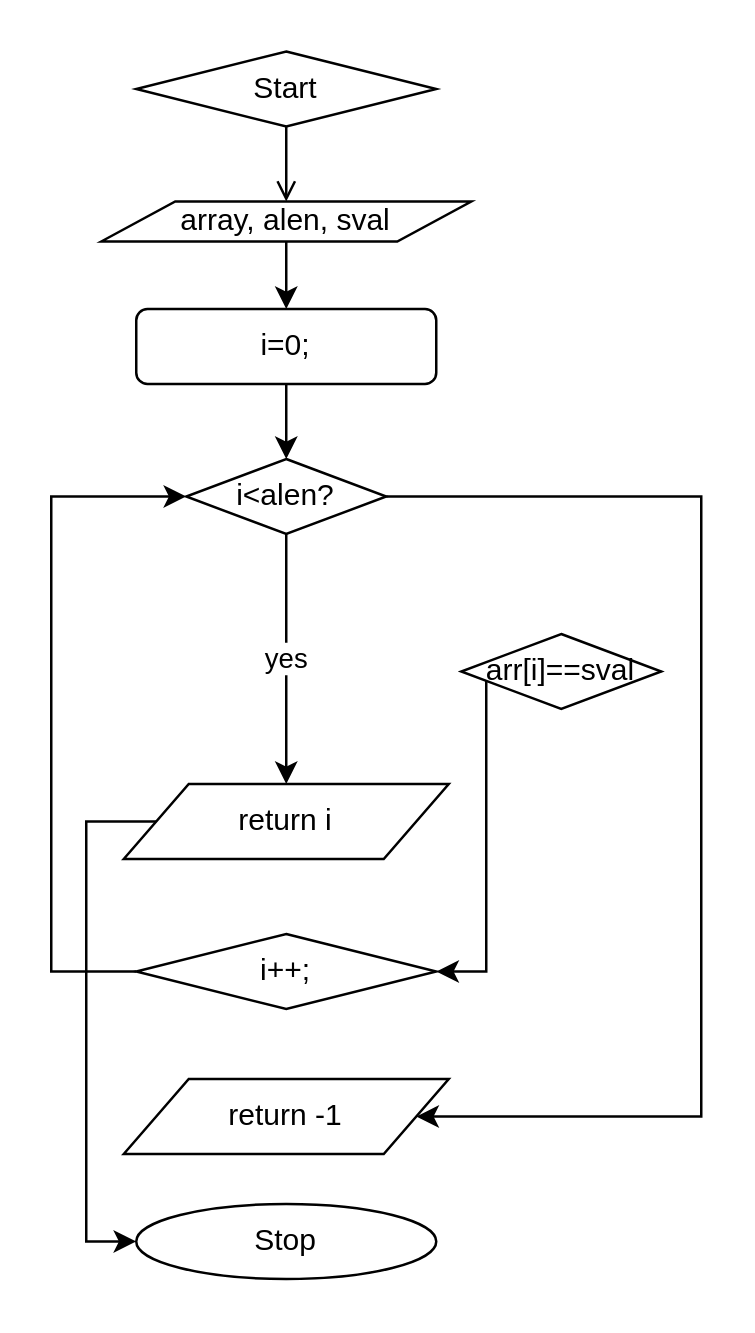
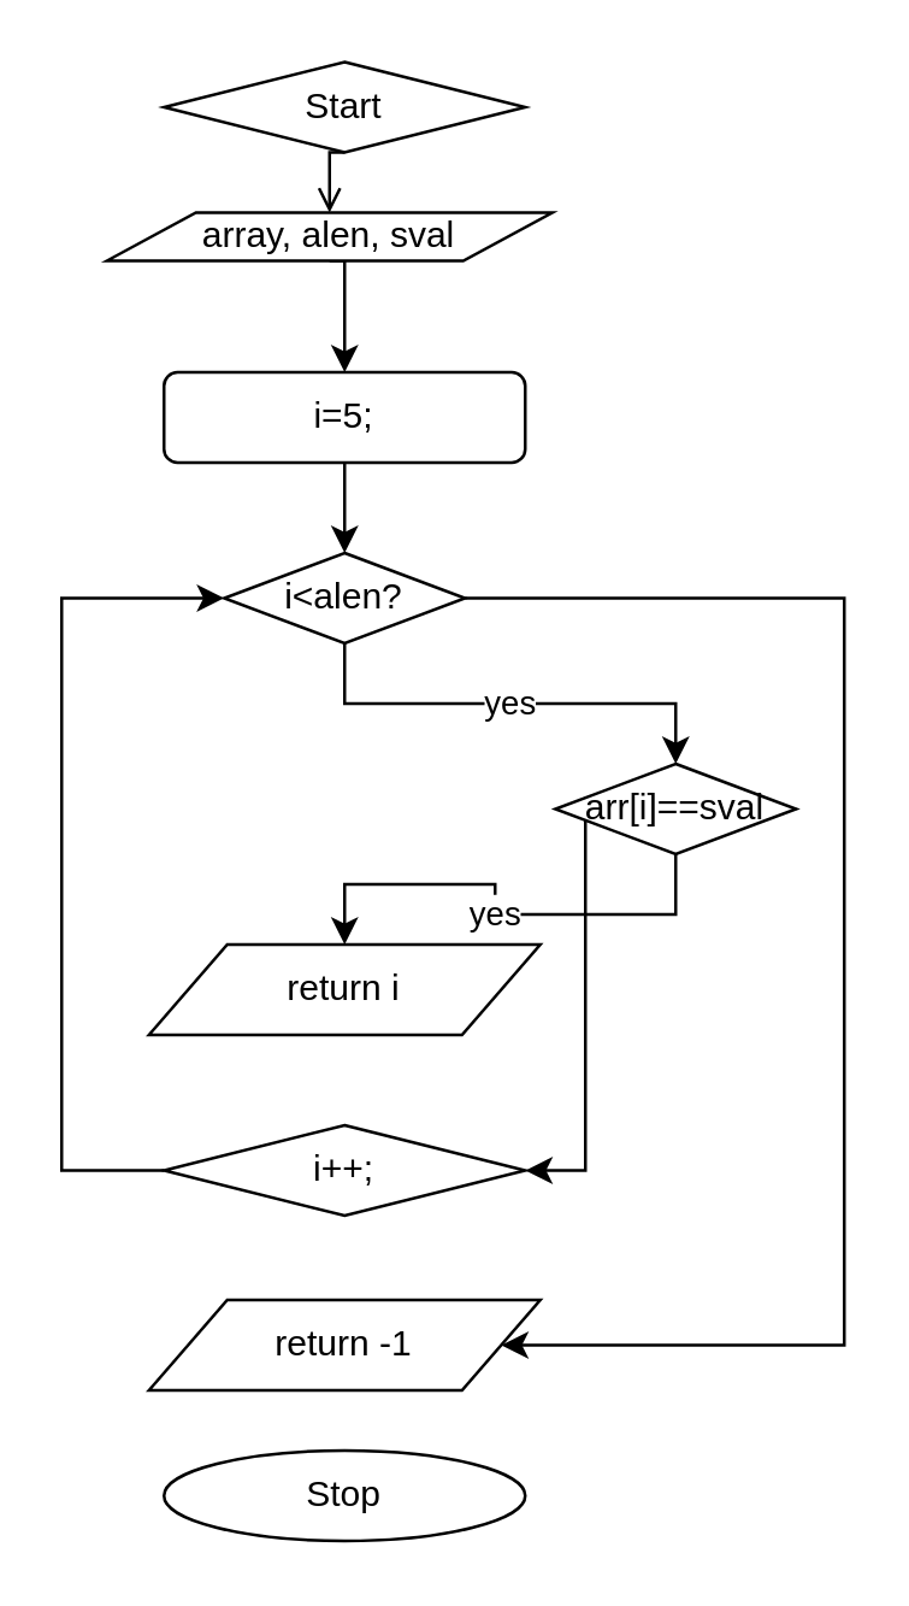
- <mxCell id="6" value="array, alen, sval" style="shape=parallelogram;perimeter=parallelogramPerimeter;whiteSpace=wrap;html=1;" vertex="1" parent="1"><mxGeometry x="40" y="80" width="148" height="16" as="geometry" /></mxCell>
+ <mxCell id="6" value="array, alen, sval" style="shape=parallelogram;perimeter=parallelogramPerimeter;whiteSpace=wrap;html=1;" vertex="1" parent="1"><mxGeometry x="35" y="70" width="148" height="16" as="geometry" /></mxCell>
- <mxCell id="10" value="i=0;" style="rounded=1;whiteSpace=wrap;html=1;" vertex="1" parent="1"><mxGeometry x="54" y="123" width="120" height="30" as="geometry" /></mxCell>
+ <mxCell id="10" value="i=5;" style="rounded=1;whiteSpace=wrap;html=1;" vertex="1" parent="1"><mxGeometry x="54" y="123" width="120" height="30" as="geometry" /></mxCell>
- <mxCell id="14" value="yes" style="edgeStyle=orthogonalEdgeStyle;rounded=0;orthogonalLoop=1;jettySize=auto;html=1;exitX=0.5;exitY=1;exitDx=0;exitDy=0;" edge="1" parent="1" source="16" target="8"><mxGeometry relative="1" as="geometry" /></mxCell>
+ <mxCell id="14" value="yes" style="edgeStyle=orthogonalEdgeStyle;rounded=0;orthogonalLoop=1;jettySize=auto;html=1;exitX=0.5;exitY=1;exitDx=0;exitDy=0;entryX=0.5;entryY=0;entryDx=0;entryDy=0;" edge="1" parent="1" source="16" target="13"><mxGeometry relative="1" as="geometry" /></mxCell>
+ <mxCell id="11" value="yes" style="edgeStyle=orthogonalEdgeStyle;rounded=0;orthogonalLoop=1;jettySize=auto;html=1;exitX=0.5;exitY=1;exitDx=0;exitDy=0;entryX=0.5;entryY=0;entryDx=0;entryDy=0;" edge="1" parent="1" source="13" target="8"><mxGeometry relative="1" as="geometry" /></mxCell>
- <mxCell id="7" style="edgeStyle=orthogonalEdgeStyle;rounded=0;orthogonalLoop=1;jettySize=auto;html=1;exitX=0;exitY=0.5;exitDx=0;exitDy=0;entryX=0;entryY=0.5;entryDx=0;entryDy=0;" edge="1" parent="1" source="8" target="4"><mxGeometry relative="1" as="geometry"><Array as="points"><mxPoint x="34" y="328" /><mxPoint x="34" y="496" /></Array></mxGeometry></mxCell>
